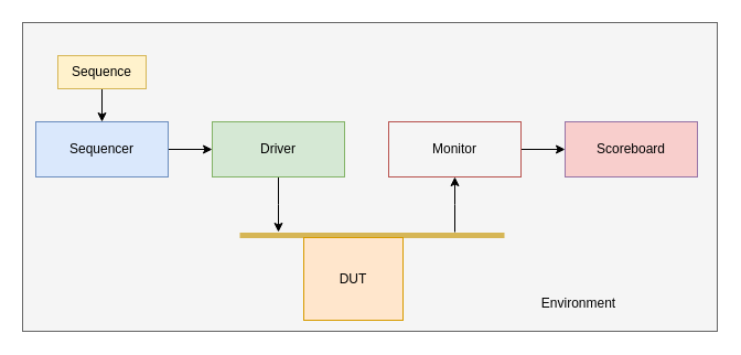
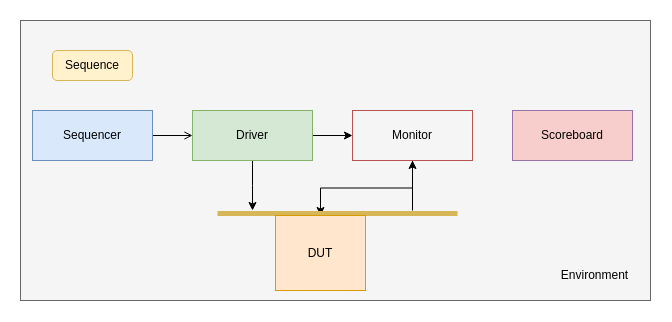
- <mxCell id="4" value="Sequence" style="whiteSpace=wrap;html=1;fillColor=#fff2cc;strokeColor=#d6b656;rounded=0;" vertex="1" parent="1"><mxGeometry x="52" y="50" width="80" height="30" as="geometry" /></mxCell>
+ <mxCell id="4" value="Sequence" style="rounded=1;whiteSpace=wrap;html=1;fillColor=#fff2cc;strokeColor=#d6b656;" vertex="1" parent="1"><mxGeometry x="52" y="50" width="80" height="30" as="geometry" /></mxCell>
- <mxCell id="3" style="edgeStyle=orthogonalEdgeStyle;rounded=0;orthogonalLoop=1;jettySize=auto;html=1;entryX=0.5;entryY=0;entryDx=0;entryDy=0;" edge="1" parent="1" source="4" target="6"><mxGeometry relative="1" as="geometry" /></mxCell>
- <mxCell id="5" style="edgeStyle=orthogonalEdgeStyle;rounded=0;orthogonalLoop=1;jettySize=auto;html=1;entryX=0;entryY=0.5;entryDx=0;entryDy=0;" edge="1" parent="1" source="6" target="9"><mxGeometry relative="1" as="geometry" /></mxCell>
+ <mxCell id="5" style="edgeStyle=orthogonalEdgeStyle;rounded=0;orthogonalLoop=1;jettySize=auto;html=1;entryX=0;entryY=0.5;entryDx=0;entryDy=0;endArrow=open;" edge="1" parent="1" source="6" target="9"><mxGeometry relative="1" as="geometry" /></mxCell>
+ <mxCell id="7" value="" style="edgeStyle=orthogonalEdgeStyle;rounded=0;orthogonalLoop=1;jettySize=auto;html=1;" edge="1" parent="1" source="9" target="12"><mxGeometry relative="1" as="geometry" /></mxCell>
- <mxCell id="10" value="" style="edgeStyle=orthogonalEdgeStyle;rounded=0;orthogonalLoop=1;jettySize=auto;html=1;" edge="1" parent="1" source="12" target="13"><mxGeometry relative="1" as="geometry" /></mxCell>
+ <mxCell id="10" value="" style="edgeStyle=orthogonalEdgeStyle;rounded=0;orthogonalLoop=1;jettySize=auto;html=1;" edge="1" parent="1" source="12" target="15"><mxGeometry relative="1" as="geometry" /></mxCell>
- <mxCell id="16" value="Environment" style="text;html=1;align=center;verticalAlign=middle;resizable=0;points=[];autosize=1;strokeColor=none;fillColor=none;" vertex="1" parent="1"><mxGeometry x="479" y="260" width="90" height="30" as="geometry" /></mxCell>
+ <mxCell id="16" value="Environment" style="text;html=1;align=center;verticalAlign=middle;resizable=0;points=[];autosize=1;strokeColor=none;fillColor=none;" vertex="1" parent="1"><mxGeometry x="549" y="260" width="90" height="30" as="geometry" /></mxCell>
